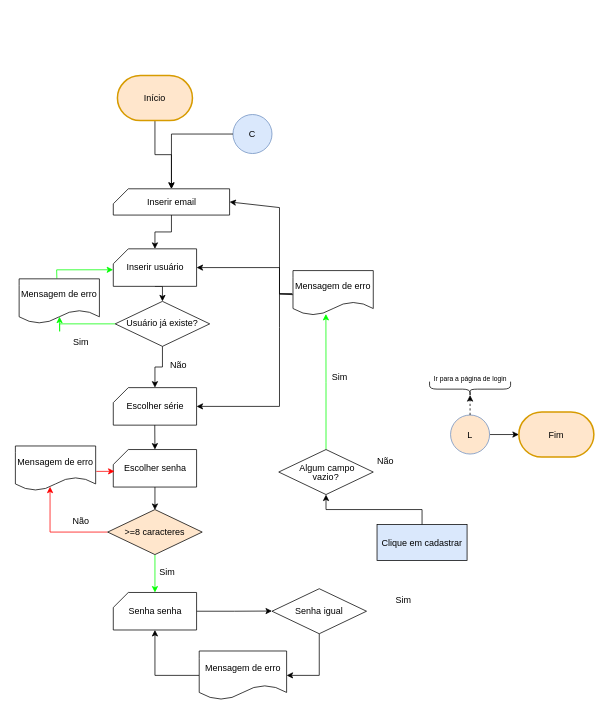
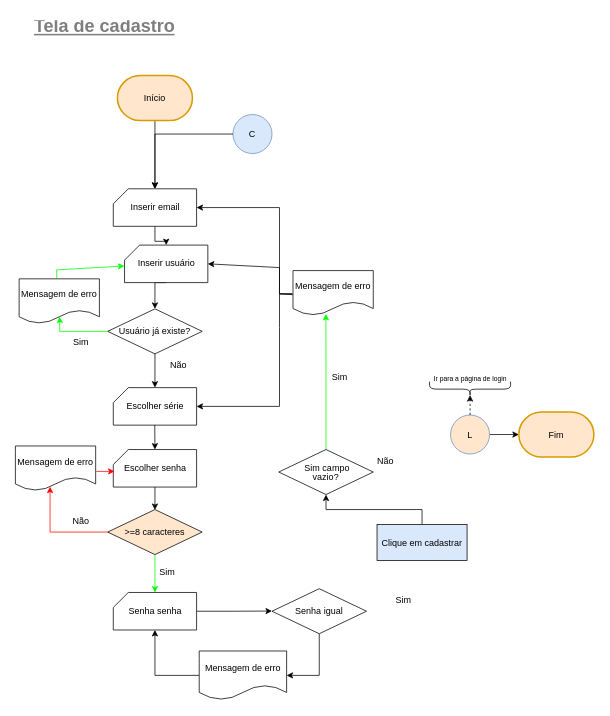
+ <mxCell id="4" value="&lt;div style=&quot;line-height: 70%;&quot;&gt;&lt;h1 style=&quot;margin-top: 0px; line-height: 70%;&quot;&gt;&lt;span style=&quot;background-color: transparent; color: light-dark(rgb(0, 0, 0), rgb(255, 255, 255));&quot;&gt;&lt;u&gt;Tela de cadastro&lt;/u&gt;&lt;/span&gt;&lt;/h1&gt;&lt;p style=&quot;margin-top: 0px;&quot;&gt;&lt;br&gt;&lt;/p&gt;&lt;/div&gt;" style="text;html=1;whiteSpace=wrap;overflow=hidden;rounded=0;align=center;textOpacity=50;" vertex="1" parent="1"><mxGeometry x="40.5" y="20" width="196" height="80" as="geometry" /></mxCell>
- <mxCell id="6" value="Inserir email" style="shape=card;whiteSpace=wrap;html=1;size=20;" vertex="1" parent="1"><mxGeometry x="150.5" y="251" width="155" height="35" as="geometry" /></mxCell>
+ <mxCell id="6" value="Inserir email" style="shape=card;whiteSpace=wrap;html=1;size=20;" vertex="1" parent="1"><mxGeometry x="150.5" y="251" width="111" height="50" as="geometry" /></mxCell>
- <mxCell id="8" value="Inserir usuário" style="shape=card;whiteSpace=wrap;html=1;size=20;" vertex="1" parent="1"><mxGeometry x="150.5" y="331" width="111" height="50" as="geometry" /></mxCell>
+ <mxCell id="8" value="Inserir usuário" style="shape=card;whiteSpace=wrap;html=1;size=20;" vertex="1" parent="1"><mxGeometry x="165.5" y="326" width="111" height="50" as="geometry" /></mxCell>
- <mxCell id="40" value="Usuário já existe?" style="rhombus;whiteSpace=wrap;html=1;strokeColor=default;align=center;verticalAlign=middle;fontFamily=Helvetica;fontSize=12;fontColor=default;fillColor=default;" vertex="1" parent="1"><mxGeometry x="153" y="401" width="126" height="60" as="geometry" /></mxCell>
+ <mxCell id="40" value="Usuário já existe?" style="rhombus;whiteSpace=wrap;html=1;strokeColor=default;align=center;verticalAlign=middle;fontFamily=Helvetica;fontSize=12;fontColor=default;fillColor=default;" vertex="1" parent="1"><mxGeometry x="143" y="411" width="126" height="60" as="geometry" /></mxCell>
- <mxCell id="27" value="&lt;div style=&quot;line-height: 100%;&quot;&gt;&amp;nbsp;Algum campo&lt;div&gt;vazio?&lt;/div&gt;&lt;/div&gt;" style="rhombus;whiteSpace=wrap;html=1;strokeColor=default;align=center;verticalAlign=middle;fontFamily=Helvetica;fontSize=12;fontColor=default;fillColor=default;" vertex="1" parent="1"><mxGeometry x="371" y="598.5" width="126" height="60" as="geometry" /></mxCell>
+ <mxCell id="27" value="&lt;div style=&quot;line-height: 100%;&quot;&gt;&amp;nbsp;Sim campo&lt;div&gt;vazio?&lt;/div&gt;&lt;/div&gt;" style="rhombus;whiteSpace=wrap;html=1;strokeColor=default;align=center;verticalAlign=middle;fontFamily=Helvetica;fontSize=12;fontColor=default;fillColor=default;" vertex="1" parent="1"><mxGeometry x="371" y="598.5" width="126" height="60" as="geometry" /></mxCell>
